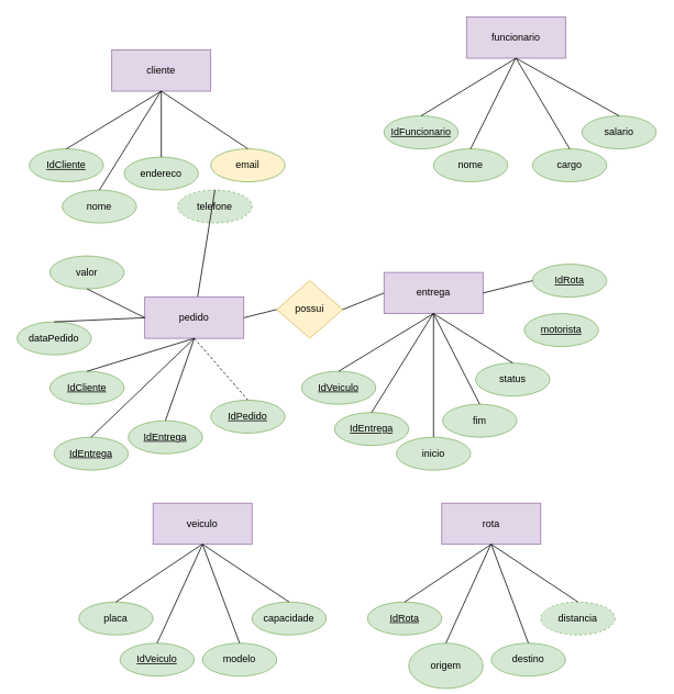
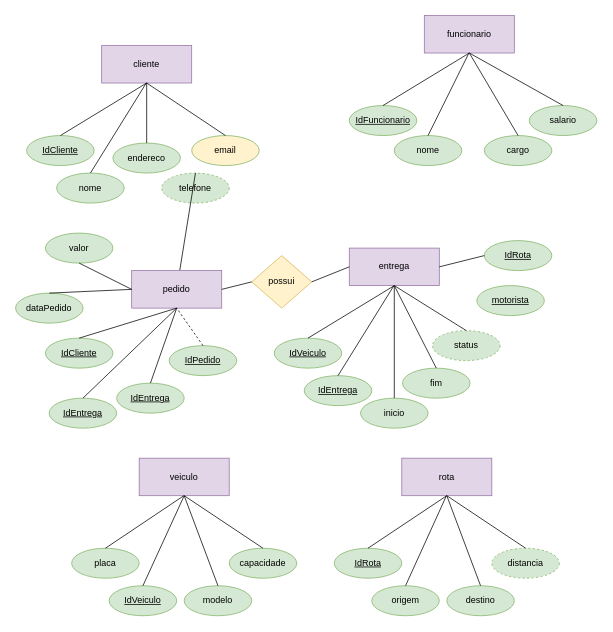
- <mxCell id="53" value="status" style="ellipse;whiteSpace=wrap;html=1;dashed=0;fillColor=#d5e8d4;strokeColor=#82b366;" vertex="1" parent="1"><mxGeometry x="576" y="440" width="90" height="40" as="geometry" /></mxCell>
+ <mxCell id="53" value="status" style="ellipse;whiteSpace=wrap;html=1;dashed=1;fillColor=#d5e8d4;strokeColor=#82b366;" vertex="1" parent="1"><mxGeometry x="576" y="440" width="90" height="40" as="geometry" /></mxCell>
- <mxCell id="61" value="&lt;u&gt;IdPedido&lt;/u&gt;" style="ellipse;whiteSpace=wrap;html=1;fillColor=#d5e8d4;strokeColor=#82b366;" vertex="1" parent="1"><mxGeometry x="255" y="485" width="90" height="40" as="geometry" /></mxCell>
+ <mxCell id="61" value="&lt;u&gt;IdPedido&lt;/u&gt;" style="ellipse;whiteSpace=wrap;html=1;fillColor=#d5e8d4;strokeColor=#82b366;" vertex="1" parent="1"><mxGeometry x="225" y="460" width="90" height="40" as="geometry" /></mxCell>
- <mxCell id="44" value="origem" style="ellipse;whiteSpace=wrap;html=1;fillColor=#d5e8d4;strokeColor=#82b366;" vertex="1" parent="1"><mxGeometry x="495" y="780" width="90" height="55" as="geometry" /></mxCell>
+ <mxCell id="44" value="origem" style="ellipse;whiteSpace=wrap;html=1;fillColor=#d5e8d4;strokeColor=#82b366;" vertex="1" parent="1"><mxGeometry x="495" y="780" width="90" height="40" as="geometry" /></mxCell>
